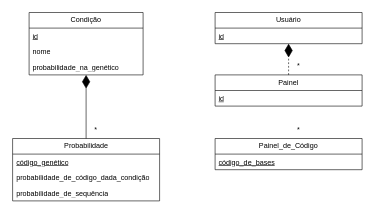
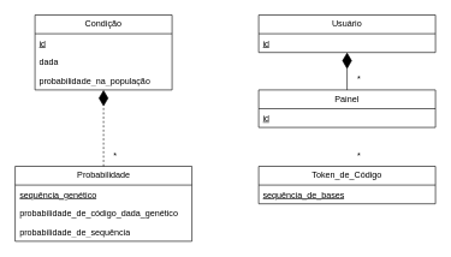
- <mxCell id="4" value="nome" style="text;strokeColor=none;fillColor=none;align=left;verticalAlign=top;spacingLeft=4;spacingRight=4;overflow=hidden;rotatable=0;points=[[0,0.5],[1,0.5]];portConstraint=eastwest;whiteSpace=wrap;html=1;" parent="2" vertex="1"><mxGeometry y="52" width="190" height="26" as="geometry" /></mxCell>
+ <mxCell id="4" value="dada" style="text;strokeColor=none;fillColor=none;align=left;verticalAlign=top;spacingLeft=4;spacingRight=4;overflow=hidden;rotatable=0;points=[[0,0.5],[1,0.5]];portConstraint=eastwest;whiteSpace=wrap;html=1;" parent="2" vertex="1"><mxGeometry y="52" width="190" height="26" as="geometry" /></mxCell>
- <mxCell id="13" style="rounded=0;orthogonalLoop=1;jettySize=auto;html=1;exitX=0.5;exitY=0;exitDx=0;exitDy=0;entryX=0.5;entryY=1;entryDx=0;entryDy=0;endArrow=diamondThin;endFill=1;endSize=20;dashed=1;" parent="1" source="14" target="11" edge="1"><mxGeometry relative="1" as="geometry" /></mxCell>
+ <mxCell id="13" style="rounded=0;orthogonalLoop=1;jettySize=auto;html=1;exitX=0.5;exitY=0;exitDx=0;exitDy=0;entryX=0.5;entryY=1;entryDx=0;entryDy=0;endArrow=diamondThin;endFill=1;endSize=20;" parent="1" source="14" target="11" edge="1"><mxGeometry relative="1" as="geometry" /></mxCell>
- <mxCell id="5" value="probabilidade_na_genético" style="text;strokeColor=none;fillColor=none;align=left;verticalAlign=top;spacingLeft=4;spacingRight=4;overflow=hidden;rotatable=0;points=[[0,0.5],[1,0.5]];portConstraint=eastwest;whiteSpace=wrap;html=1;" parent="2" vertex="1"><mxGeometry y="78" width="190" height="26" as="geometry" /></mxCell>
+ <mxCell id="5" value="probabilidade_na_população" style="text;strokeColor=none;fillColor=none;align=left;verticalAlign=top;spacingLeft=4;spacingRight=4;overflow=hidden;rotatable=0;points=[[0,0.5],[1,0.5]];portConstraint=eastwest;whiteSpace=wrap;html=1;" parent="2" vertex="1"><mxGeometry y="78" width="190" height="26" as="geometry" /></mxCell>
- <mxCell id="6" style="rounded=0;orthogonalLoop=1;jettySize=auto;html=1;exitX=0.5;exitY=0;exitDx=0;exitDy=0;entryX=0.5;entryY=1;entryDx=0;entryDy=0;endArrow=diamondThin;endFill=1;endSize=20;" parent="1" source="7" target="2" edge="1"><mxGeometry relative="1" as="geometry"><mxPoint x="118" y="120" as="targetPoint" /></mxGeometry></mxCell>
+ <mxCell id="6" style="rounded=0;orthogonalLoop=1;jettySize=auto;html=1;exitX=0.5;exitY=0;exitDx=0;exitDy=0;entryX=0.5;entryY=1;entryDx=0;entryDy=0;endArrow=diamondThin;endFill=1;endSize=20;dashed=1;" parent="1" source="7" target="2" edge="1"><mxGeometry relative="1" as="geometry"><mxPoint x="118" y="120" as="targetPoint" /></mxGeometry></mxCell>
- <mxCell id="16" value="Painel_de_Código" style="swimlane;fontStyle=0;childLayout=stackLayout;horizontal=1;startSize=26;fillColor=none;horizontalStack=0;resizeParent=1;resizeParentMax=0;resizeLast=0;collapsible=1;marginBottom=0;whiteSpace=wrap;html=1;" parent="1" vertex="1"><mxGeometry x="358" y="230" width="245" height="52" as="geometry" /></mxCell>
+ <mxCell id="16" value="Token_de_Código" style="swimlane;fontStyle=0;childLayout=stackLayout;horizontal=1;startSize=26;fillColor=none;horizontalStack=0;resizeParent=1;resizeParentMax=0;resizeLast=0;collapsible=1;marginBottom=0;whiteSpace=wrap;html=1;" parent="1" vertex="1"><mxGeometry x="358" y="230" width="245" height="52" as="geometry" /></mxCell>
- <mxCell id="8" value="&lt;u&gt;código_genético&lt;/u&gt;" style="text;strokeColor=none;fillColor=none;align=left;verticalAlign=top;spacingLeft=4;spacingRight=4;overflow=hidden;rotatable=0;points=[[0,0.5],[1,0.5]];portConstraint=eastwest;whiteSpace=wrap;html=1;" parent="7" vertex="1"><mxGeometry y="26" width="245" height="26" as="geometry" /></mxCell>
+ <mxCell id="8" value="&lt;u&gt;sequência_genético&lt;/u&gt;" style="text;strokeColor=none;fillColor=none;align=left;verticalAlign=top;spacingLeft=4;spacingRight=4;overflow=hidden;rotatable=0;points=[[0,0.5],[1,0.5]];portConstraint=eastwest;whiteSpace=wrap;html=1;" parent="7" vertex="1"><mxGeometry y="26" width="245" height="26" as="geometry" /></mxCell>
- <mxCell id="17" value="&lt;u&gt;código_de_bases&lt;/u&gt;" style="text;strokeColor=none;fillColor=none;align=left;verticalAlign=top;spacingLeft=4;spacingRight=4;overflow=hidden;rotatable=0;points=[[0,0.5],[1,0.5]];portConstraint=eastwest;whiteSpace=wrap;html=1;" parent="16" vertex="1"><mxGeometry y="26" width="245" height="26" as="geometry" /></mxCell>
+ <mxCell id="17" value="&lt;u&gt;sequência_de_bases&lt;/u&gt;" style="text;strokeColor=none;fillColor=none;align=left;verticalAlign=top;spacingLeft=4;spacingRight=4;overflow=hidden;rotatable=0;points=[[0,0.5],[1,0.5]];portConstraint=eastwest;whiteSpace=wrap;html=1;" parent="16" vertex="1"><mxGeometry y="26" width="245" height="26" as="geometry" /></mxCell>
- <mxCell id="9" value="probabilidade_de_código_dada_condição" style="text;strokeColor=none;fillColor=none;align=left;verticalAlign=top;spacingLeft=4;spacingRight=4;overflow=hidden;rotatable=0;points=[[0,0.5],[1,0.5]];portConstraint=eastwest;whiteSpace=wrap;html=1;" parent="7" vertex="1"><mxGeometry y="52" width="245" height="26" as="geometry" /></mxCell>
+ <mxCell id="9" value="probabilidade_de_código_dada_genético" style="text;strokeColor=none;fillColor=none;align=left;verticalAlign=top;spacingLeft=4;spacingRight=4;overflow=hidden;rotatable=0;points=[[0,0.5],[1,0.5]];portConstraint=eastwest;whiteSpace=wrap;html=1;" parent="7" vertex="1"><mxGeometry y="52" width="245" height="26" as="geometry" /></mxCell>
